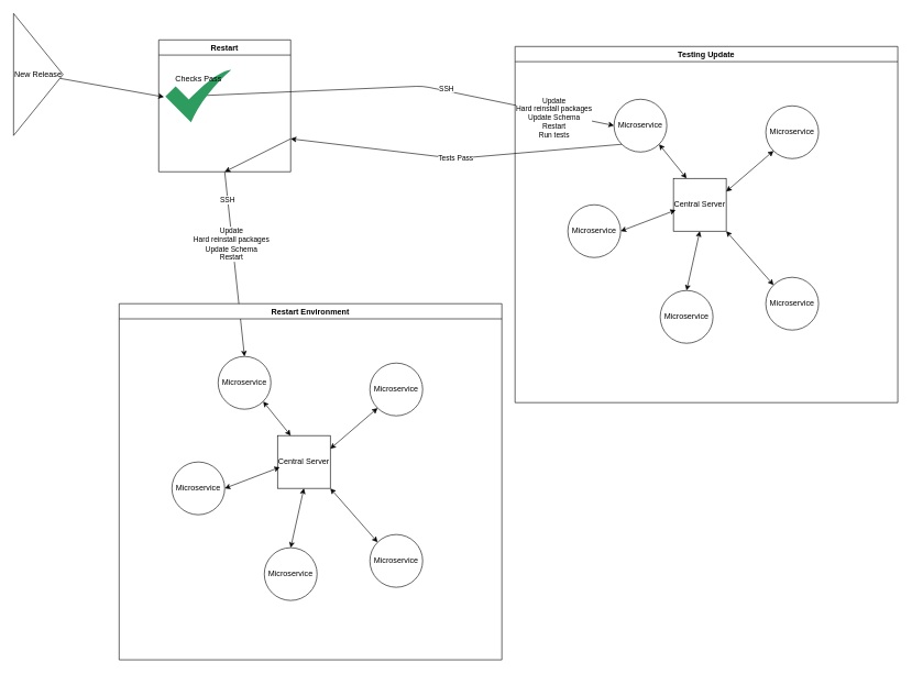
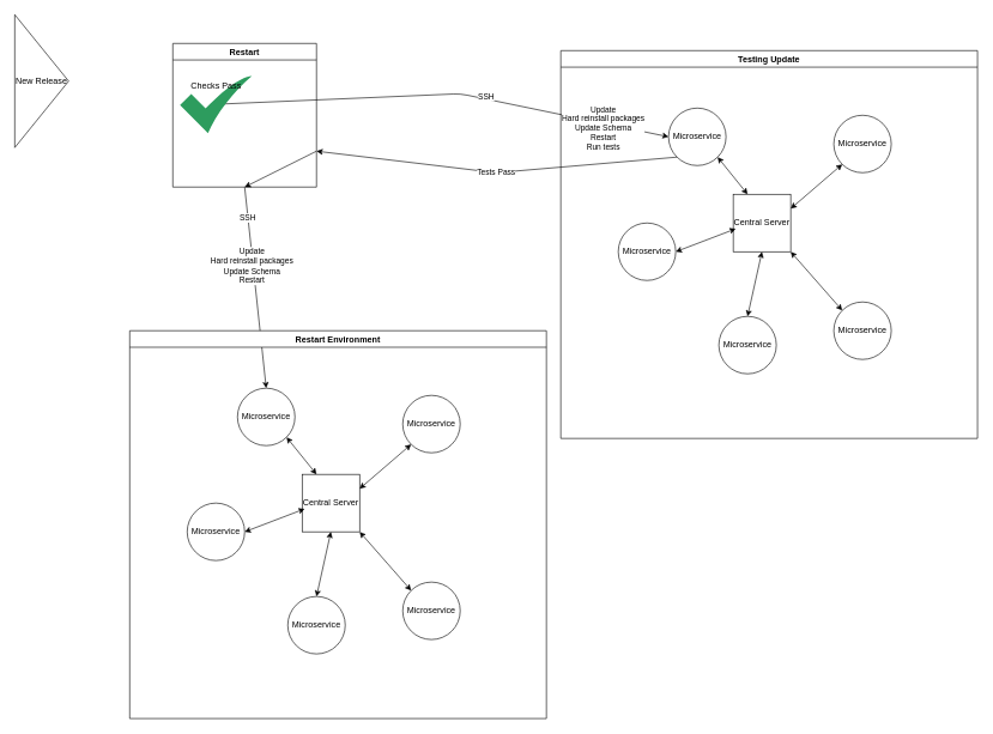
- <mxCell id="22" style="edgeStyle=none;html=1;entryX=-0.02;entryY=0.52;entryDx=0;entryDy=0;entryPerimeter=0;" edge="1" parent="1" source="23" target="9"><mxGeometry relative="1" as="geometry" /></mxCell>
